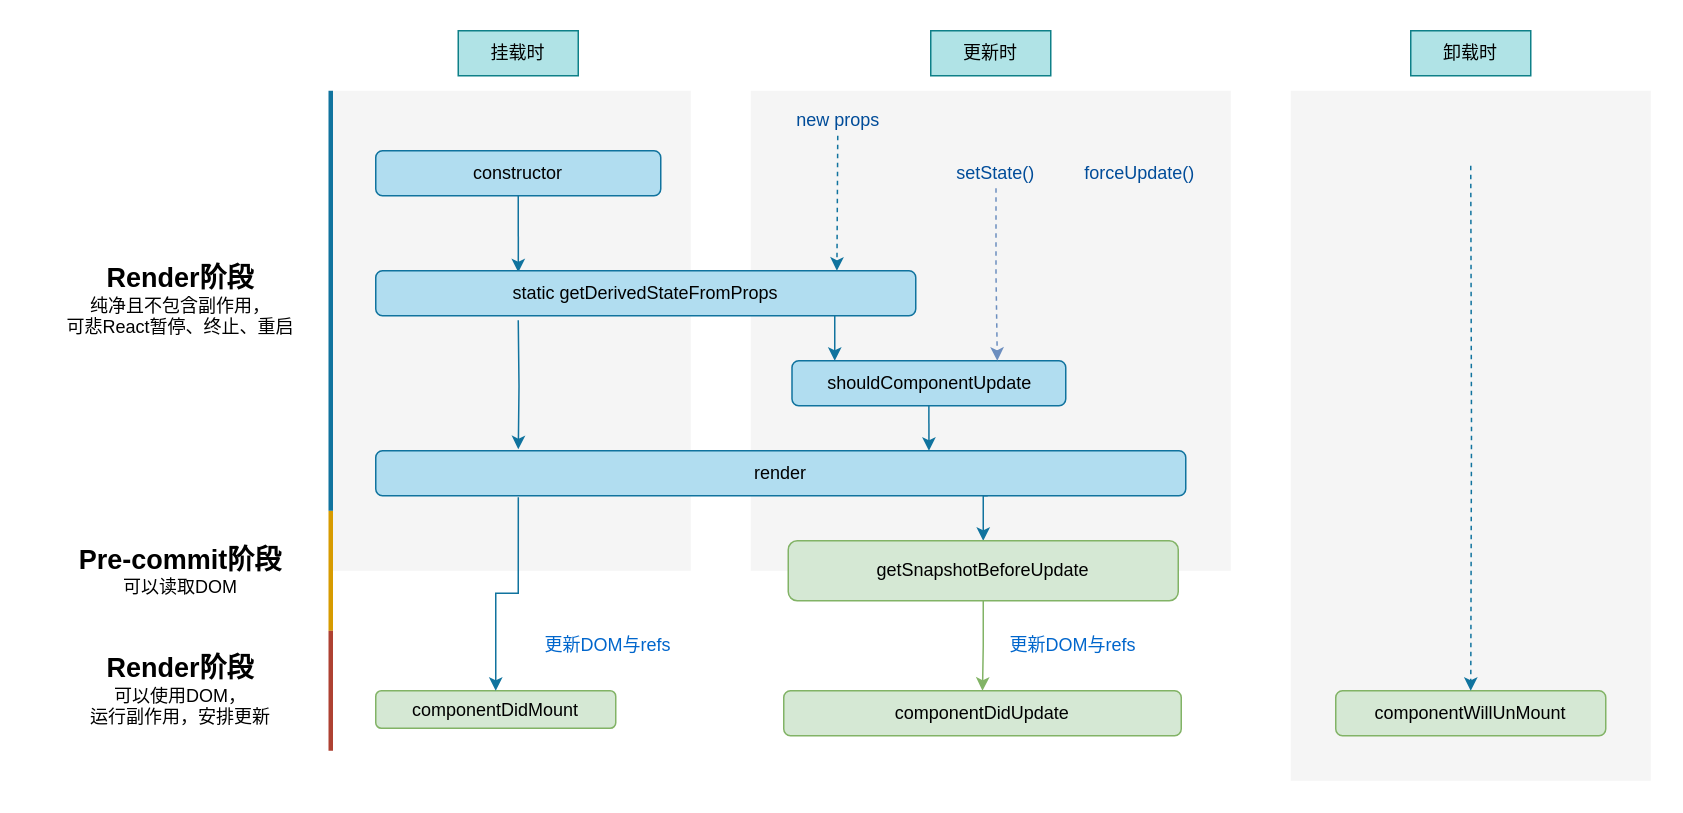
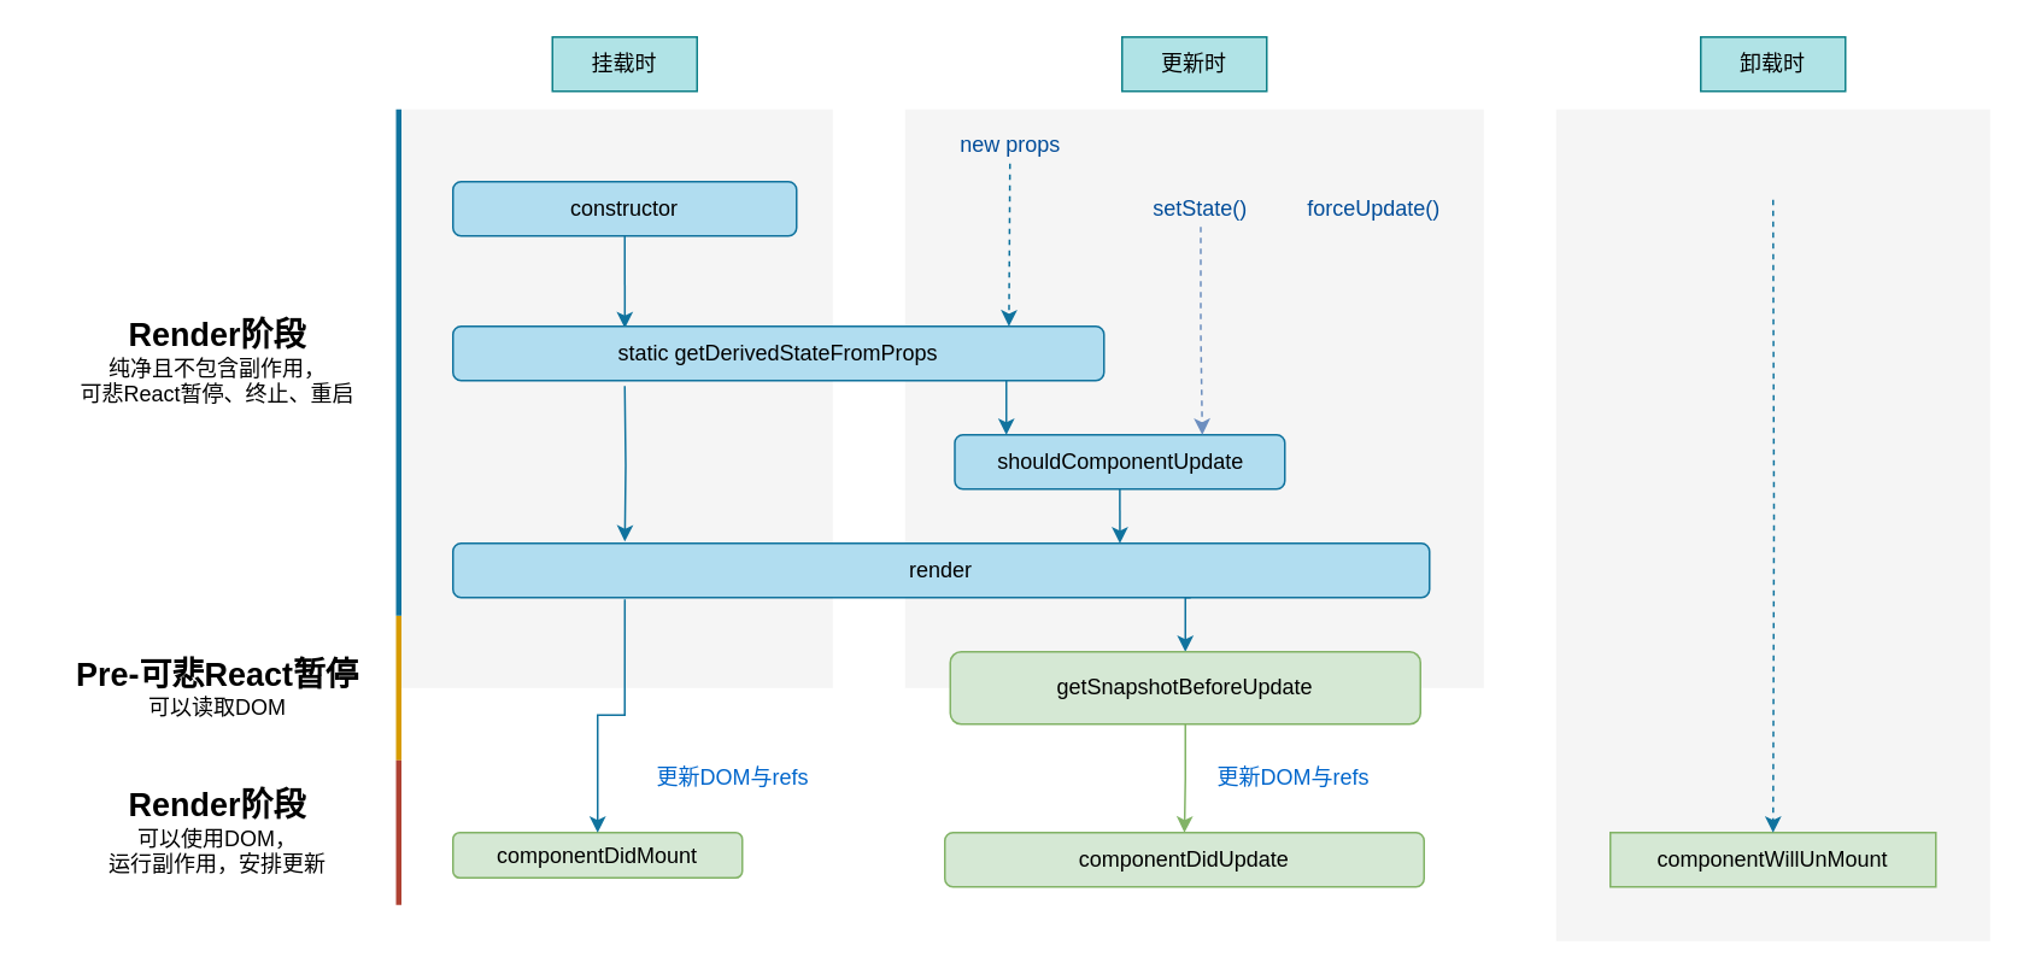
- <mxCell id="31" value="&lt;font style=&quot;font-size: 18px&quot;&gt;&lt;b&gt;Pre-commit阶段&lt;/b&gt;&lt;/font&gt;&lt;br&gt;可以读取DOM" style="text;html=1;strokeColor=none;fillColor=none;align=center;verticalAlign=middle;whiteSpace=wrap;rounded=0;" parent="1" vertex="1"><mxGeometry x="20" y="340" width="200" height="80" as="geometry" /></mxCell>
+ <mxCell id="31" value="&lt;font style=&quot;font-size: 18px&quot;&gt;&lt;b&gt;Pre-可悲React暂停&lt;/b&gt;&lt;/font&gt;&lt;br&gt;可以读取DOM" style="text;html=1;strokeColor=none;fillColor=none;align=center;verticalAlign=middle;whiteSpace=wrap;rounded=0;" parent="1" vertex="1"><mxGeometry x="20" y="340" width="200" height="80" as="geometry" /></mxCell>
- <mxCell id="11" value="componentWillUnMount" style="rounded=1;whiteSpace=wrap;html=1;fillColor=#d5e8d4;strokeColor=#82b366;" parent="1" vertex="1"><mxGeometry x="890" y="460" width="180" height="30" as="geometry" /></mxCell>
+ <mxCell id="11" value="componentWillUnMount" style="whiteSpace=wrap;html=1;fillColor=#d5e8d4;strokeColor=#82b366;rounded=0;" parent="1" vertex="1"><mxGeometry x="890" y="460" width="180" height="30" as="geometry" /></mxCell>
